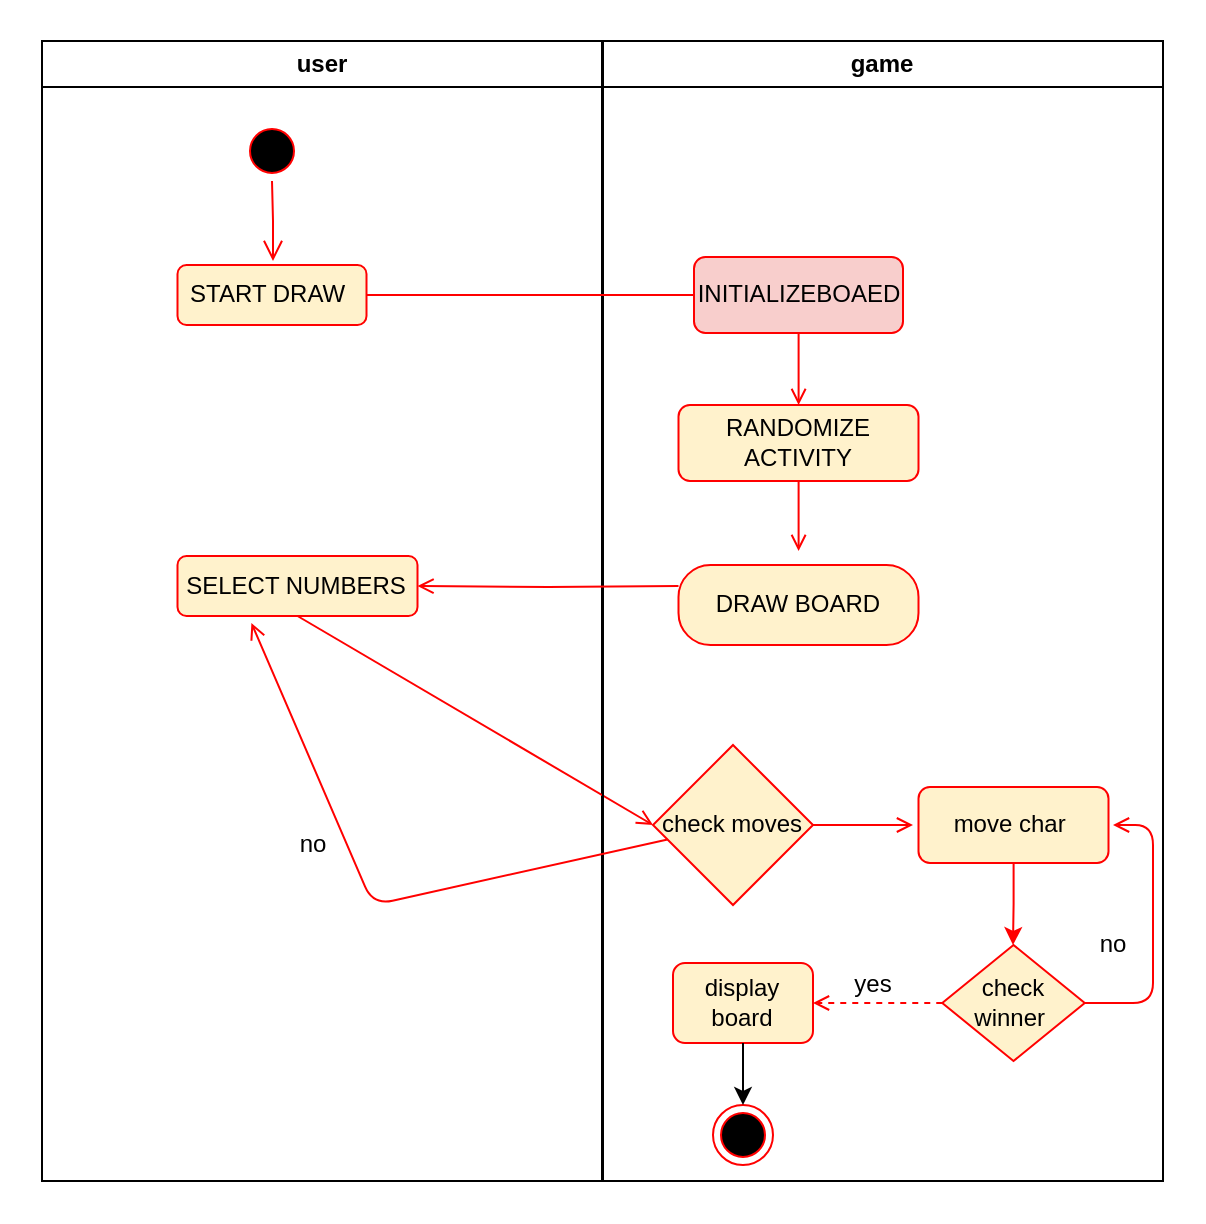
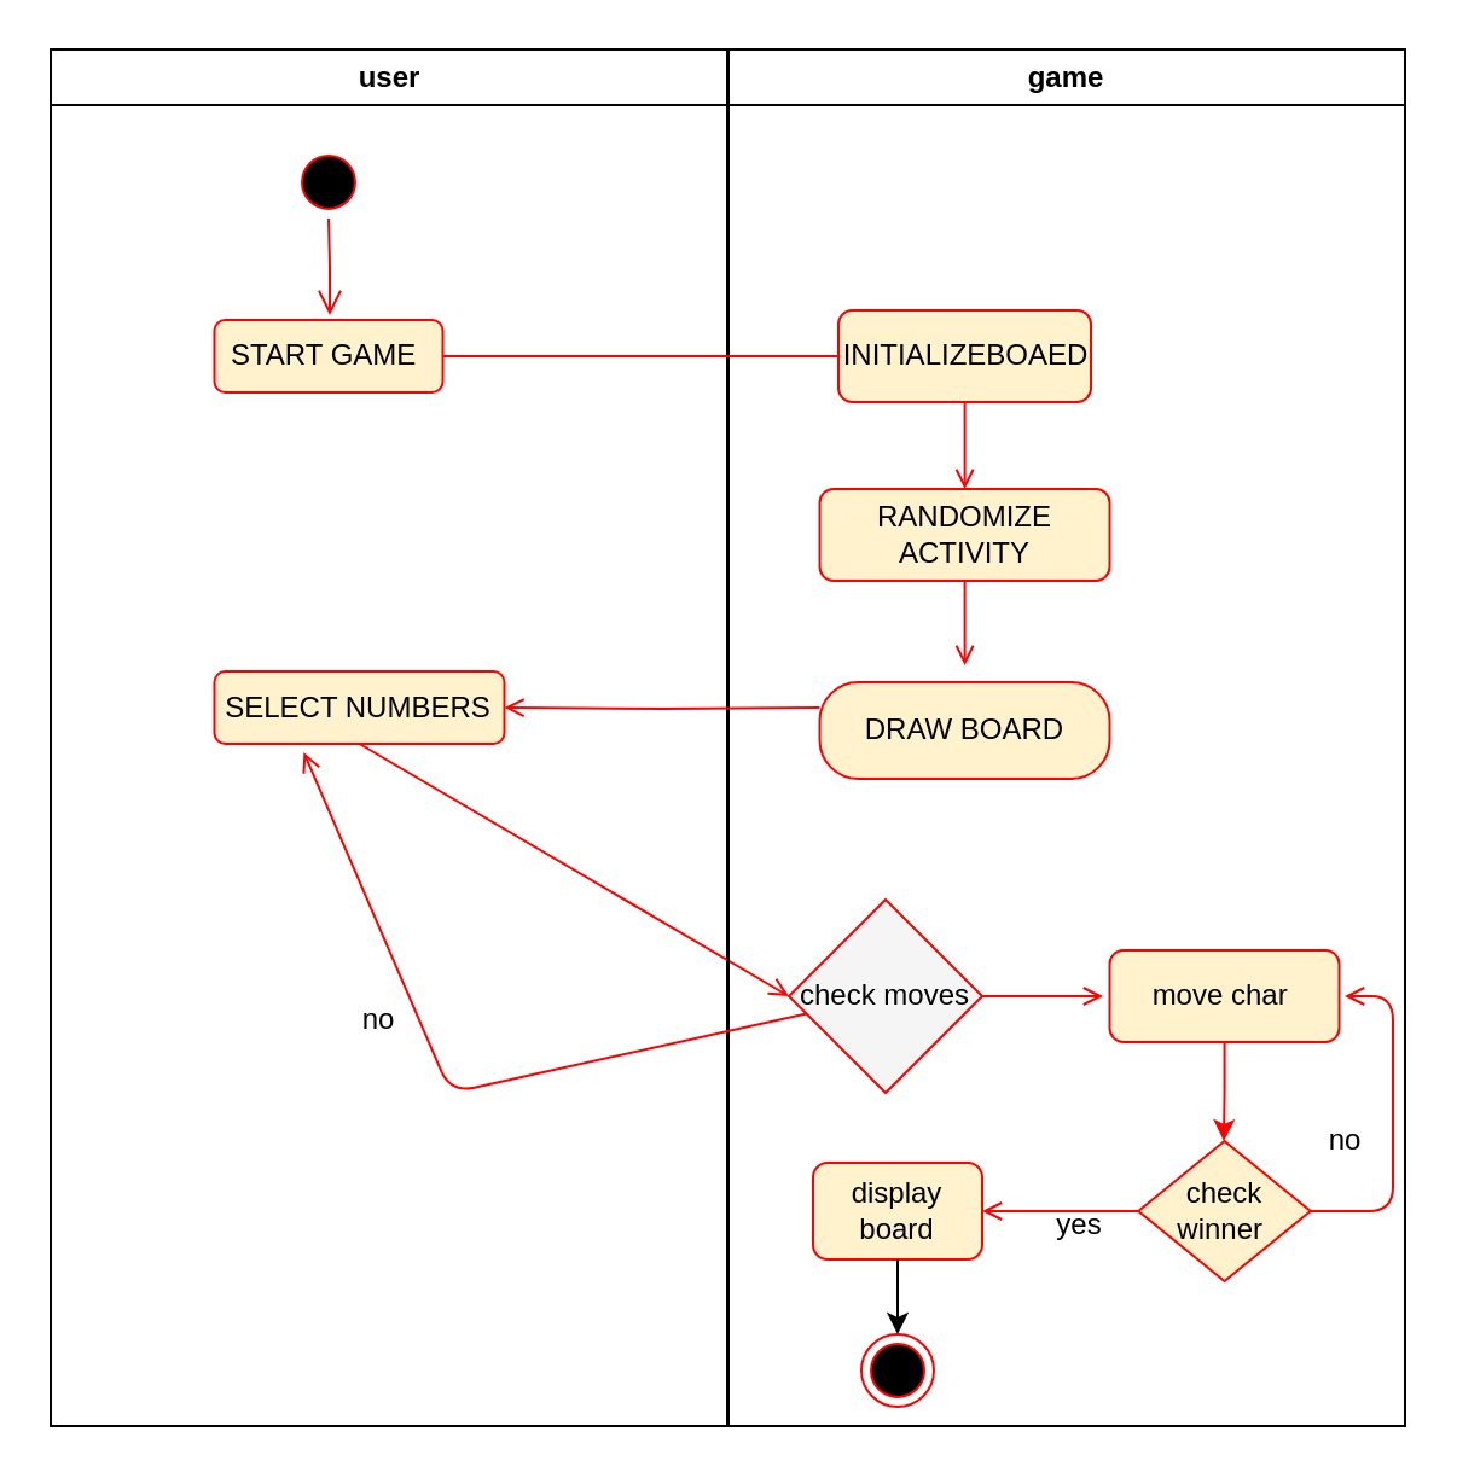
- <mxCell id="5" value="START DRAW&amp;nbsp;" style="rounded=1;whiteSpace=wrap;html=1;fillColor=#fff2cc;strokeColor=#FF0000;" vertex="1" parent="2"><mxGeometry x="67.75" y="112" width="94.5" height="30" as="geometry" /></mxCell>
+ <mxCell id="5" value="START GAME&amp;nbsp;" style="rounded=1;whiteSpace=wrap;html=1;fillColor=#fff2cc;strokeColor=#FF0000;" vertex="1" parent="2"><mxGeometry x="67.75" y="112" width="94.5" height="30" as="geometry" /></mxCell>
- <mxCell id="9" value="INITIALIZEBOAED" style="rounded=1;whiteSpace=wrap;html=1;fillColor=#f8cecc;strokeColor=#FF0000;" vertex="1" parent="8"><mxGeometry x="45.5" y="108" width="104.5" height="38" as="geometry" /></mxCell>
+ <mxCell id="9" value="INITIALIZEBOAED" style="rounded=1;whiteSpace=wrap;html=1;fillColor=#fff2cc;strokeColor=#FF0000;" vertex="1" parent="8"><mxGeometry x="45.5" y="108" width="104.5" height="38" as="geometry" /></mxCell>
- <mxCell id="13" value="check moves" style="rhombus;whiteSpace=wrap;html=1;fillColor=#fff2cc;strokeColor=#FF0000;" vertex="1" parent="8"><mxGeometry x="25" y="352" width="80" height="80" as="geometry" /></mxCell>
+ <mxCell id="13" value="check moves" style="rhombus;whiteSpace=wrap;html=1;fillColor=#f5f5f5;strokeColor=#FF0000;" vertex="1" parent="8"><mxGeometry x="25" y="352" width="80" height="80" as="geometry" /></mxCell>
- <mxCell id="28" value="yes" style="text;html=1;align=center;verticalAlign=middle;resizable=0;points=[];autosize=1;" vertex="1" parent="1"><mxGeometry x="421" y="482" width="30" height="20" as="geometry" /></mxCell>
+ <mxCell id="28" value="yes" style="text;html=1;align=center;verticalAlign=middle;resizable=0;points=[];autosize=1;" vertex="1" parent="1"><mxGeometry x="431" y="497" width="30" height="20" as="geometry" /></mxCell>
- <mxCell id="19" value="" style="endArrow=open;html=1;exitX=0;exitY=0.5;exitDx=0;exitDy=0;entryX=1;entryY=0.5;entryDx=0;entryDy=0;strokeColor=#FF0000;endFill=0;dashed=1;" edge="1" parent="8" source="17" target="18"><mxGeometry width="50" height="50" relative="1" as="geometry"><mxPoint x="85" y="512" as="sourcePoint" /><mxPoint x="135" y="462" as="targetPoint" /></mxGeometry></mxCell>
+ <mxCell id="19" value="" style="endArrow=open;html=1;exitX=0;exitY=0.5;exitDx=0;exitDy=0;entryX=1;entryY=0.5;entryDx=0;entryDy=0;strokeColor=#FF0000;endFill=0;" edge="1" parent="8" source="17" target="18"><mxGeometry width="50" height="50" relative="1" as="geometry"><mxPoint x="85" y="512" as="sourcePoint" /><mxPoint x="135" y="462" as="targetPoint" /></mxGeometry></mxCell>
